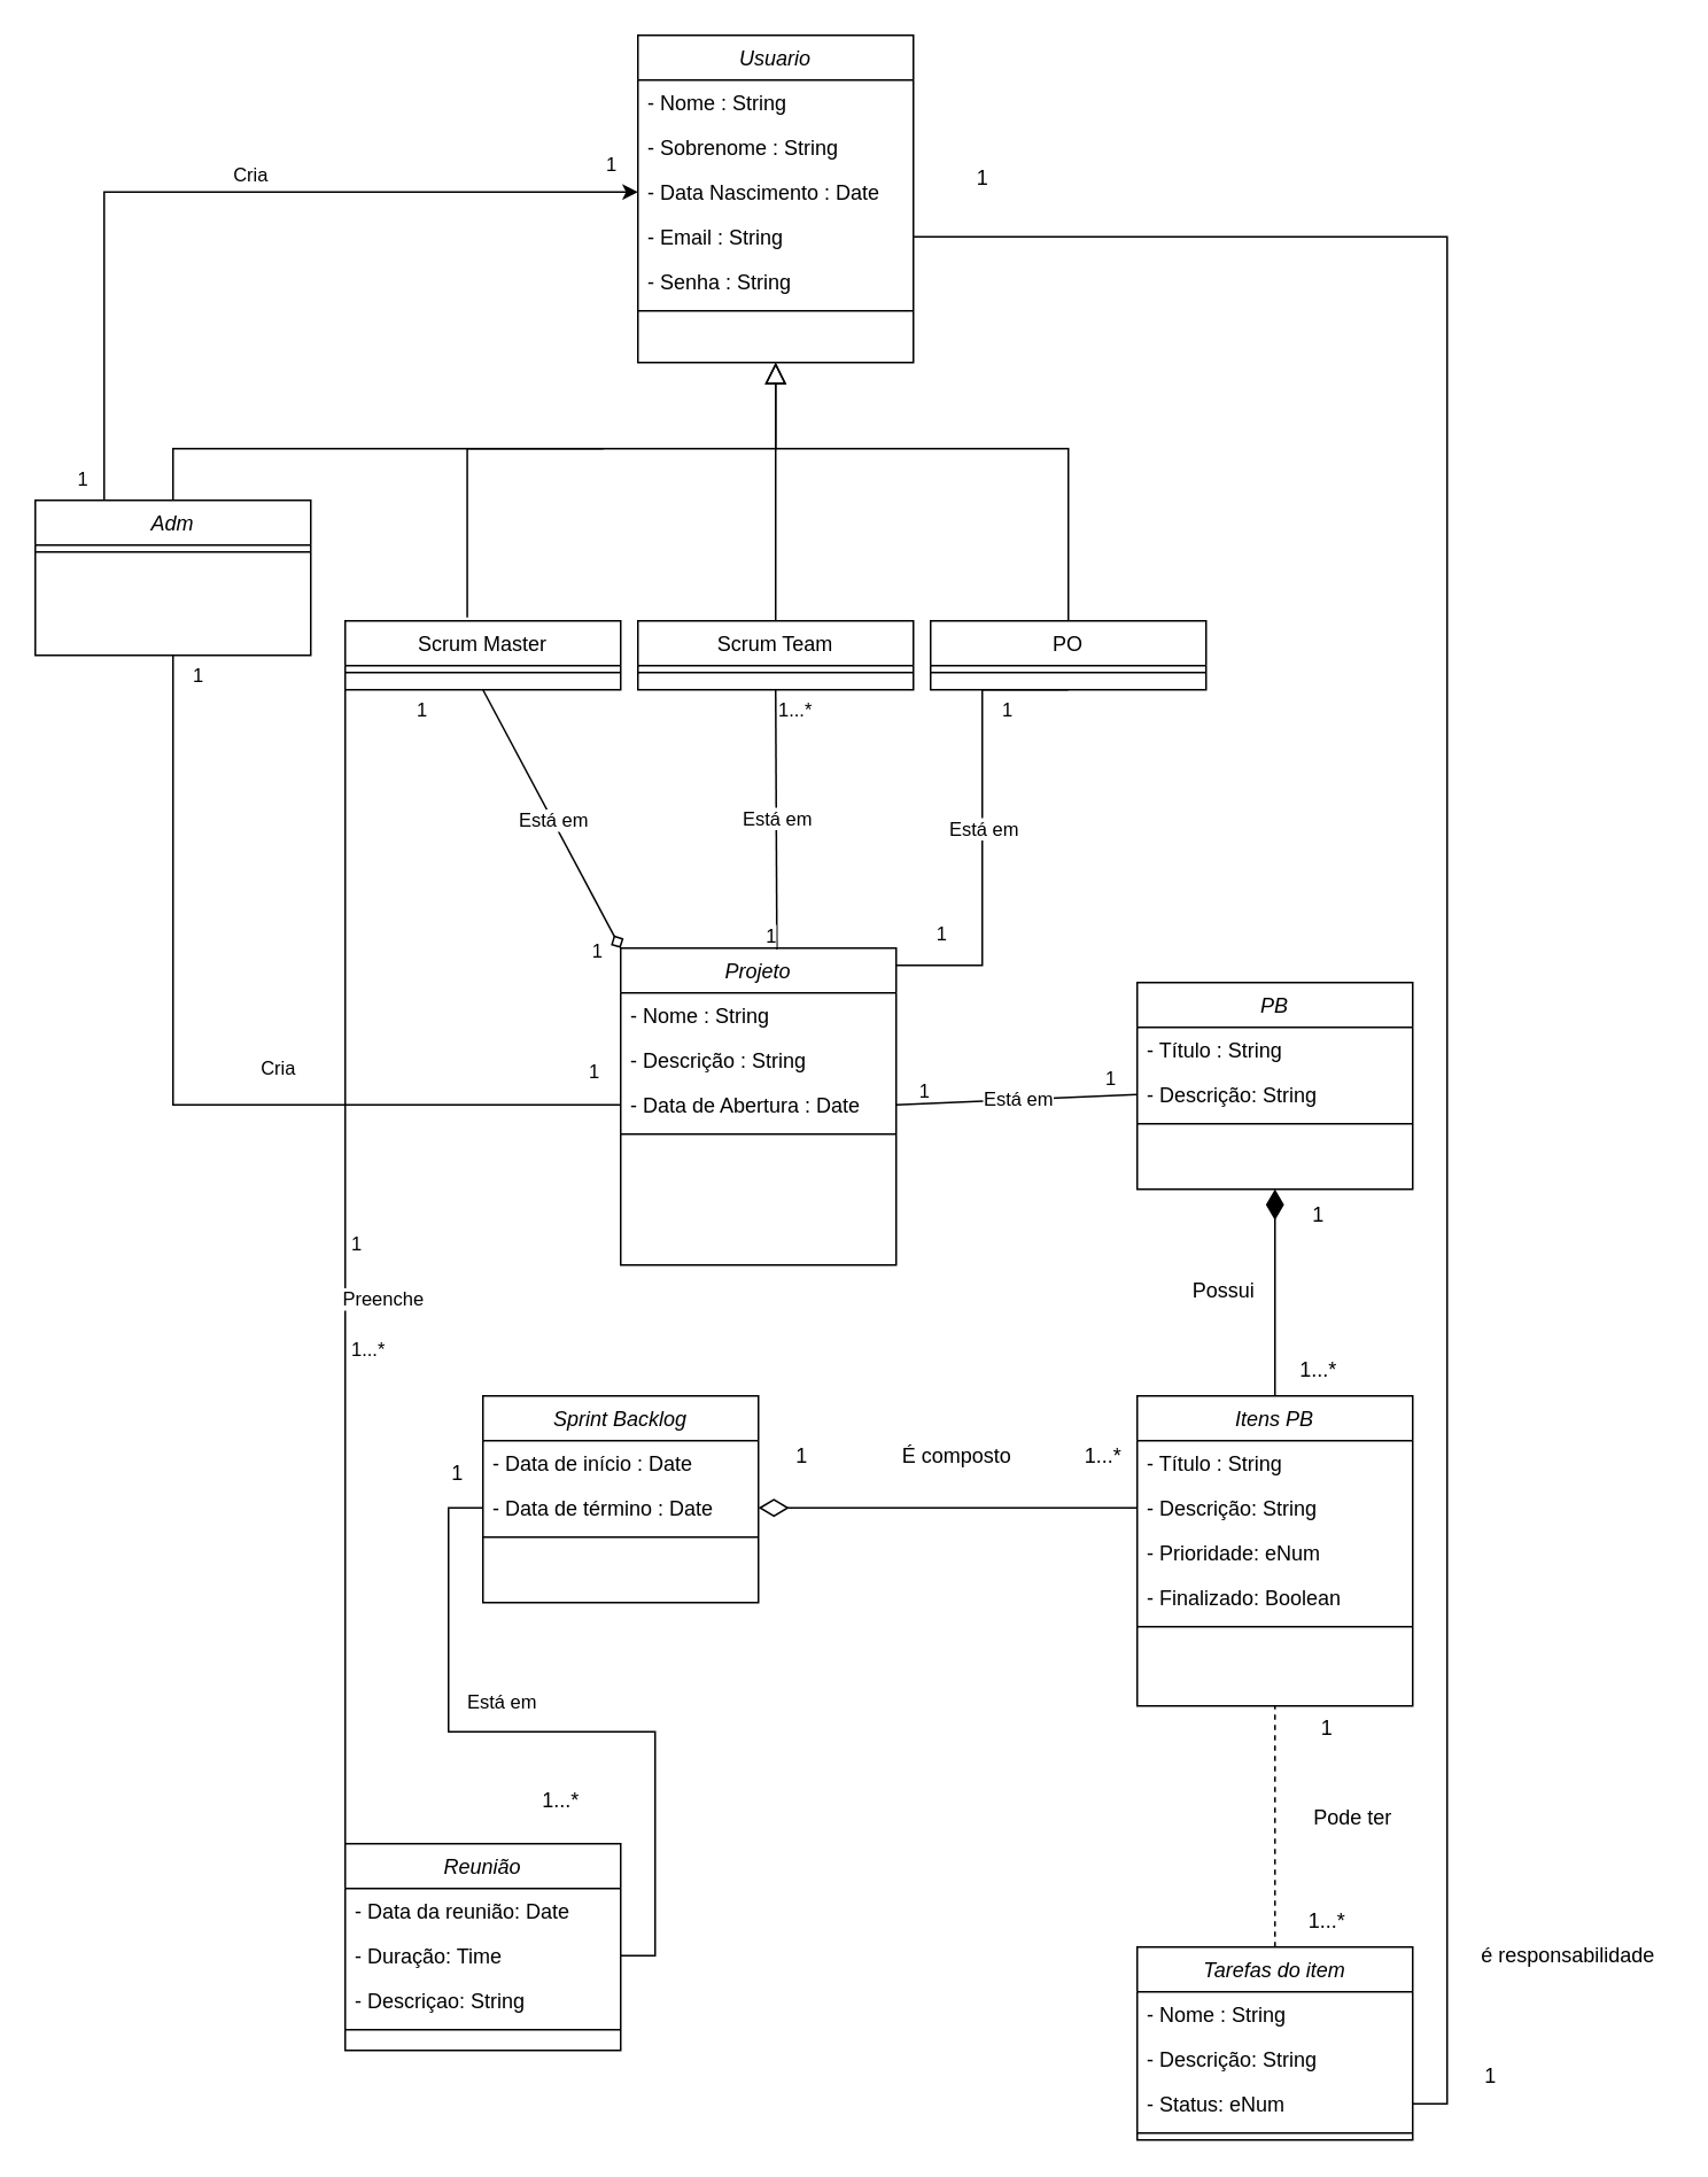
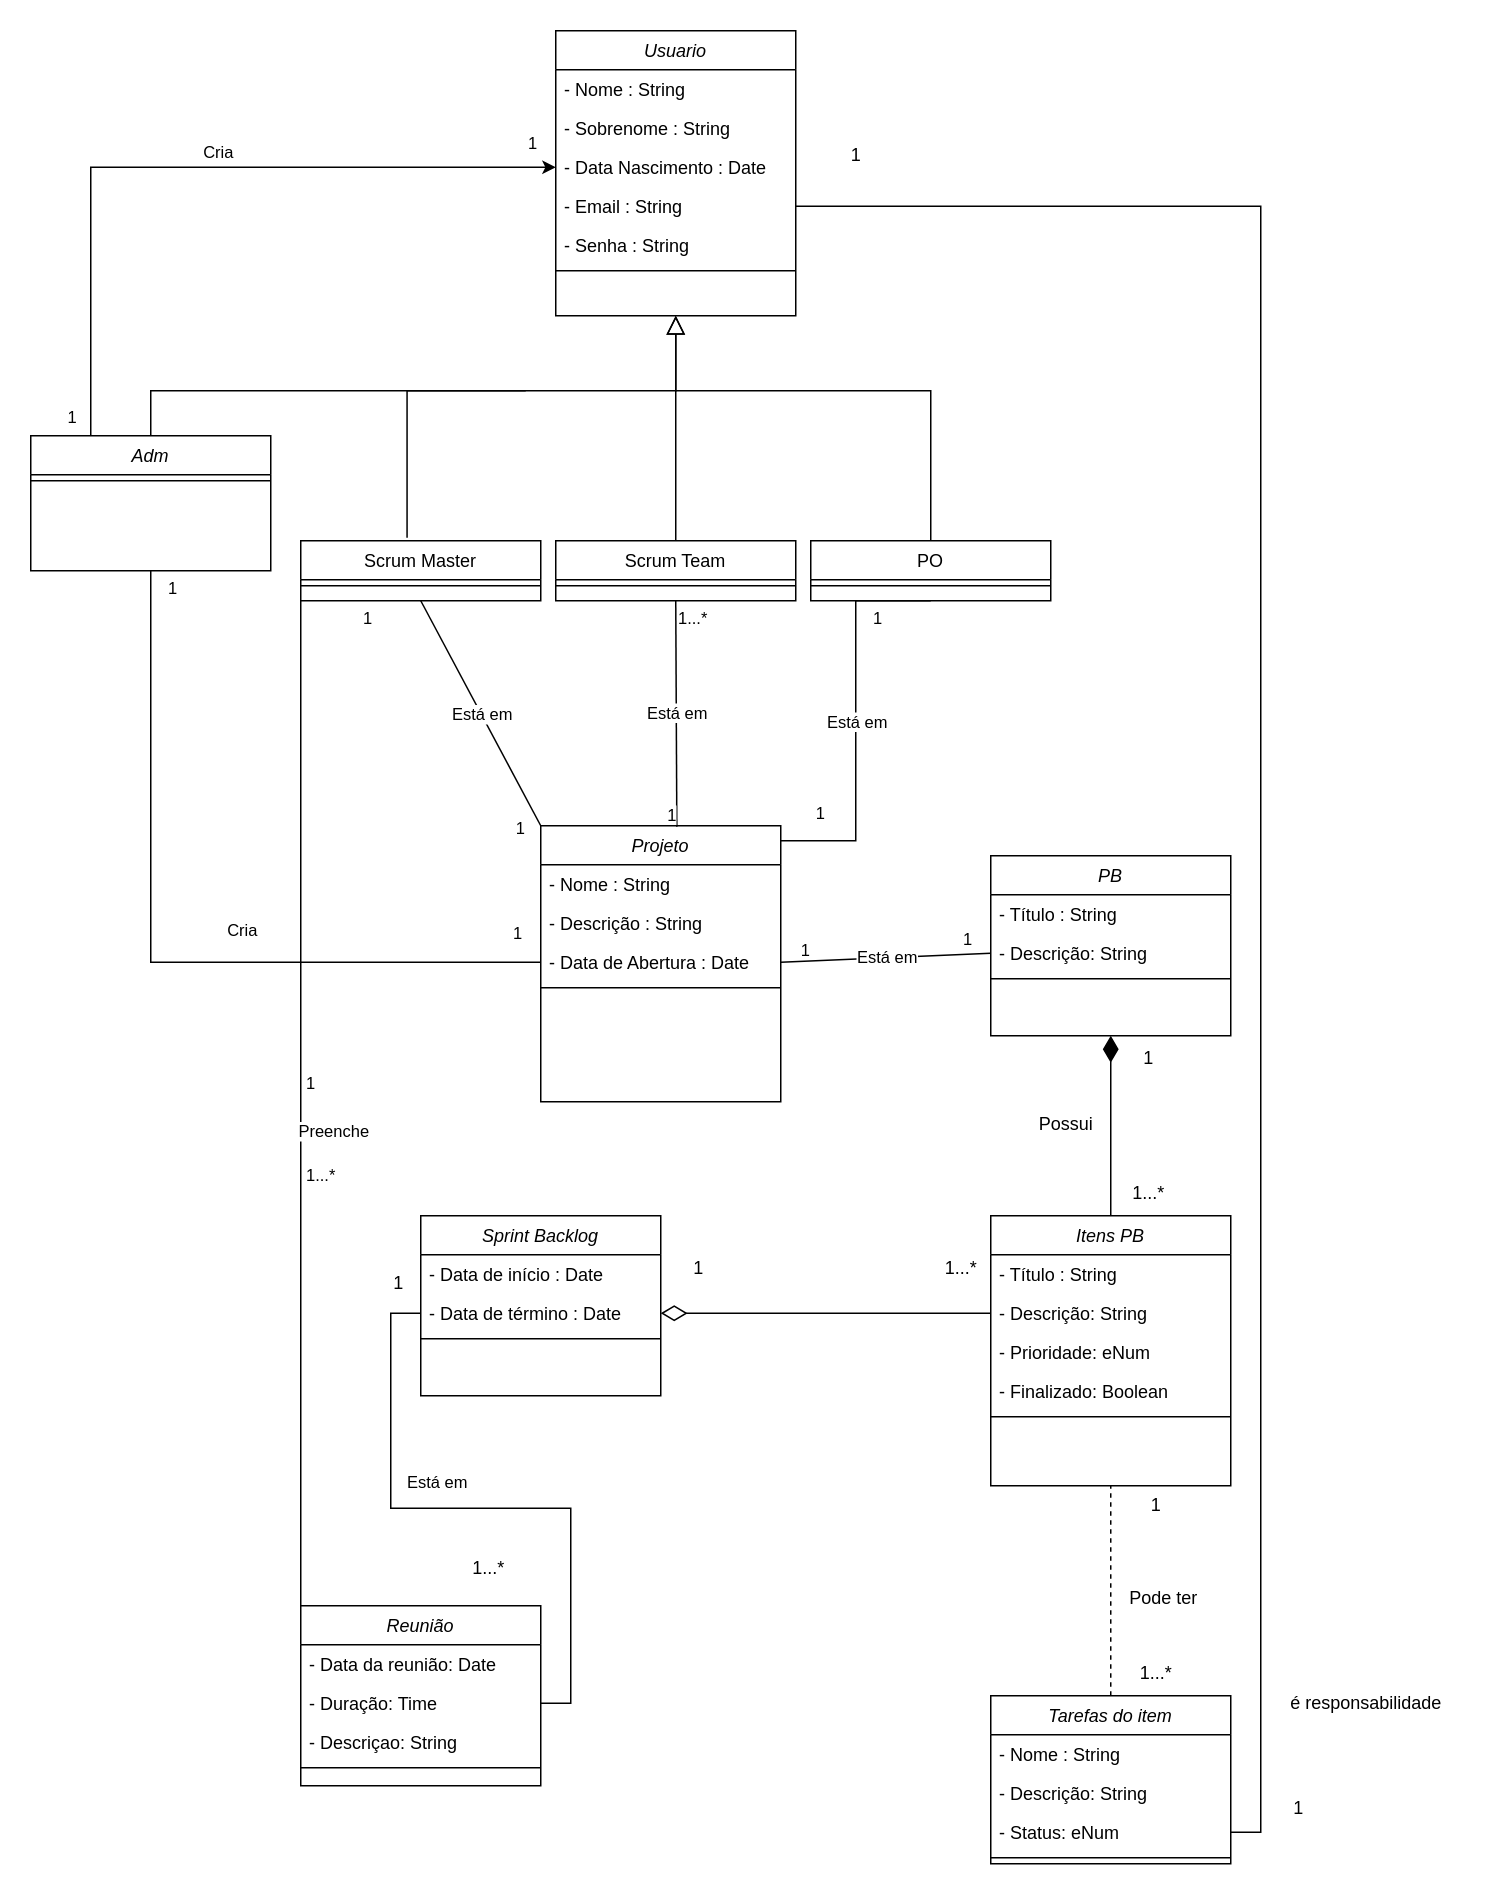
- <mxCell id="33" value="" style="endArrow=diamond;html=1;rounded=0;entryX=0;entryY=0;entryDx=0;entryDy=0;exitX=0.5;exitY=1;exitDx=0;exitDy=0;endFill=0;" parent="1" source="24" target="18" edge="1"><mxGeometry relative="1" as="geometry"><mxPoint x="210" y="470" as="sourcePoint" /><mxPoint x="370" y="470" as="targetPoint" /></mxGeometry></mxCell>
+ <mxCell id="33" value="" style="endArrow=none;html=1;rounded=0;entryX=0;entryY=0;entryDx=0;entryDy=0;exitX=0.5;exitY=1;exitDx=0;exitDy=0;endFill=0;" parent="1" source="24" target="18" edge="1"><mxGeometry relative="1" as="geometry"><mxPoint x="210" y="470" as="sourcePoint" /><mxPoint x="370" y="470" as="targetPoint" /></mxGeometry></mxCell>
- <mxCell id="76" value="É composto" style="text;html=1;align=center;verticalAlign=middle;resizable=0;points=[];autosize=1;strokeColor=none;fillColor=none;" parent="1" vertex="1"><mxGeometry x="510" y="830" width="90" height="30" as="geometry" /></mxCell>
- <mxCell id="70" value="Pode ter" style="text;html=1;align=center;verticalAlign=middle;resizable=0;points=[];autosize=1;strokeColor=none;fillColor=none;" parent="1" vertex="1"><mxGeometry x="750" y="1040" width="70" height="30" as="geometry" /></mxCell>
+ <mxCell id="70" value="Pode ter" style="text;html=1;align=center;verticalAlign=middle;resizable=0;points=[];autosize=1;strokeColor=none;fillColor=none;" parent="1" vertex="1"><mxGeometry x="740" y="1050" width="70" height="30" as="geometry" /></mxCell>
